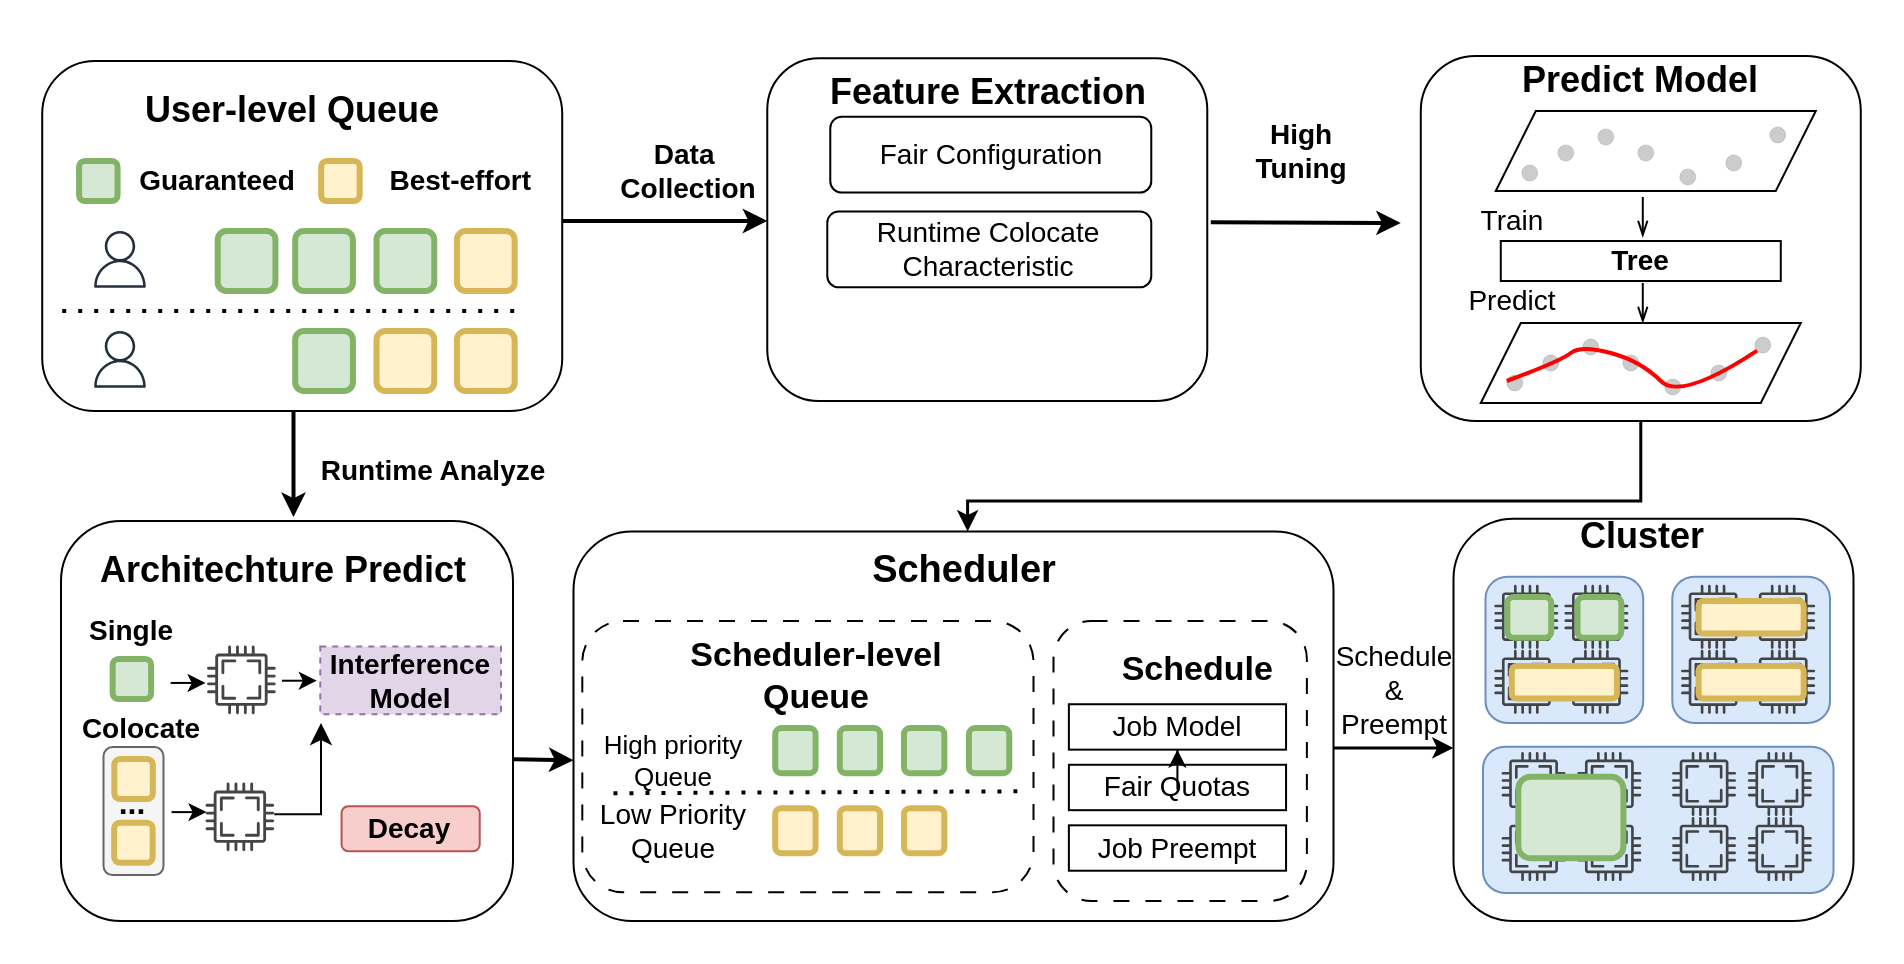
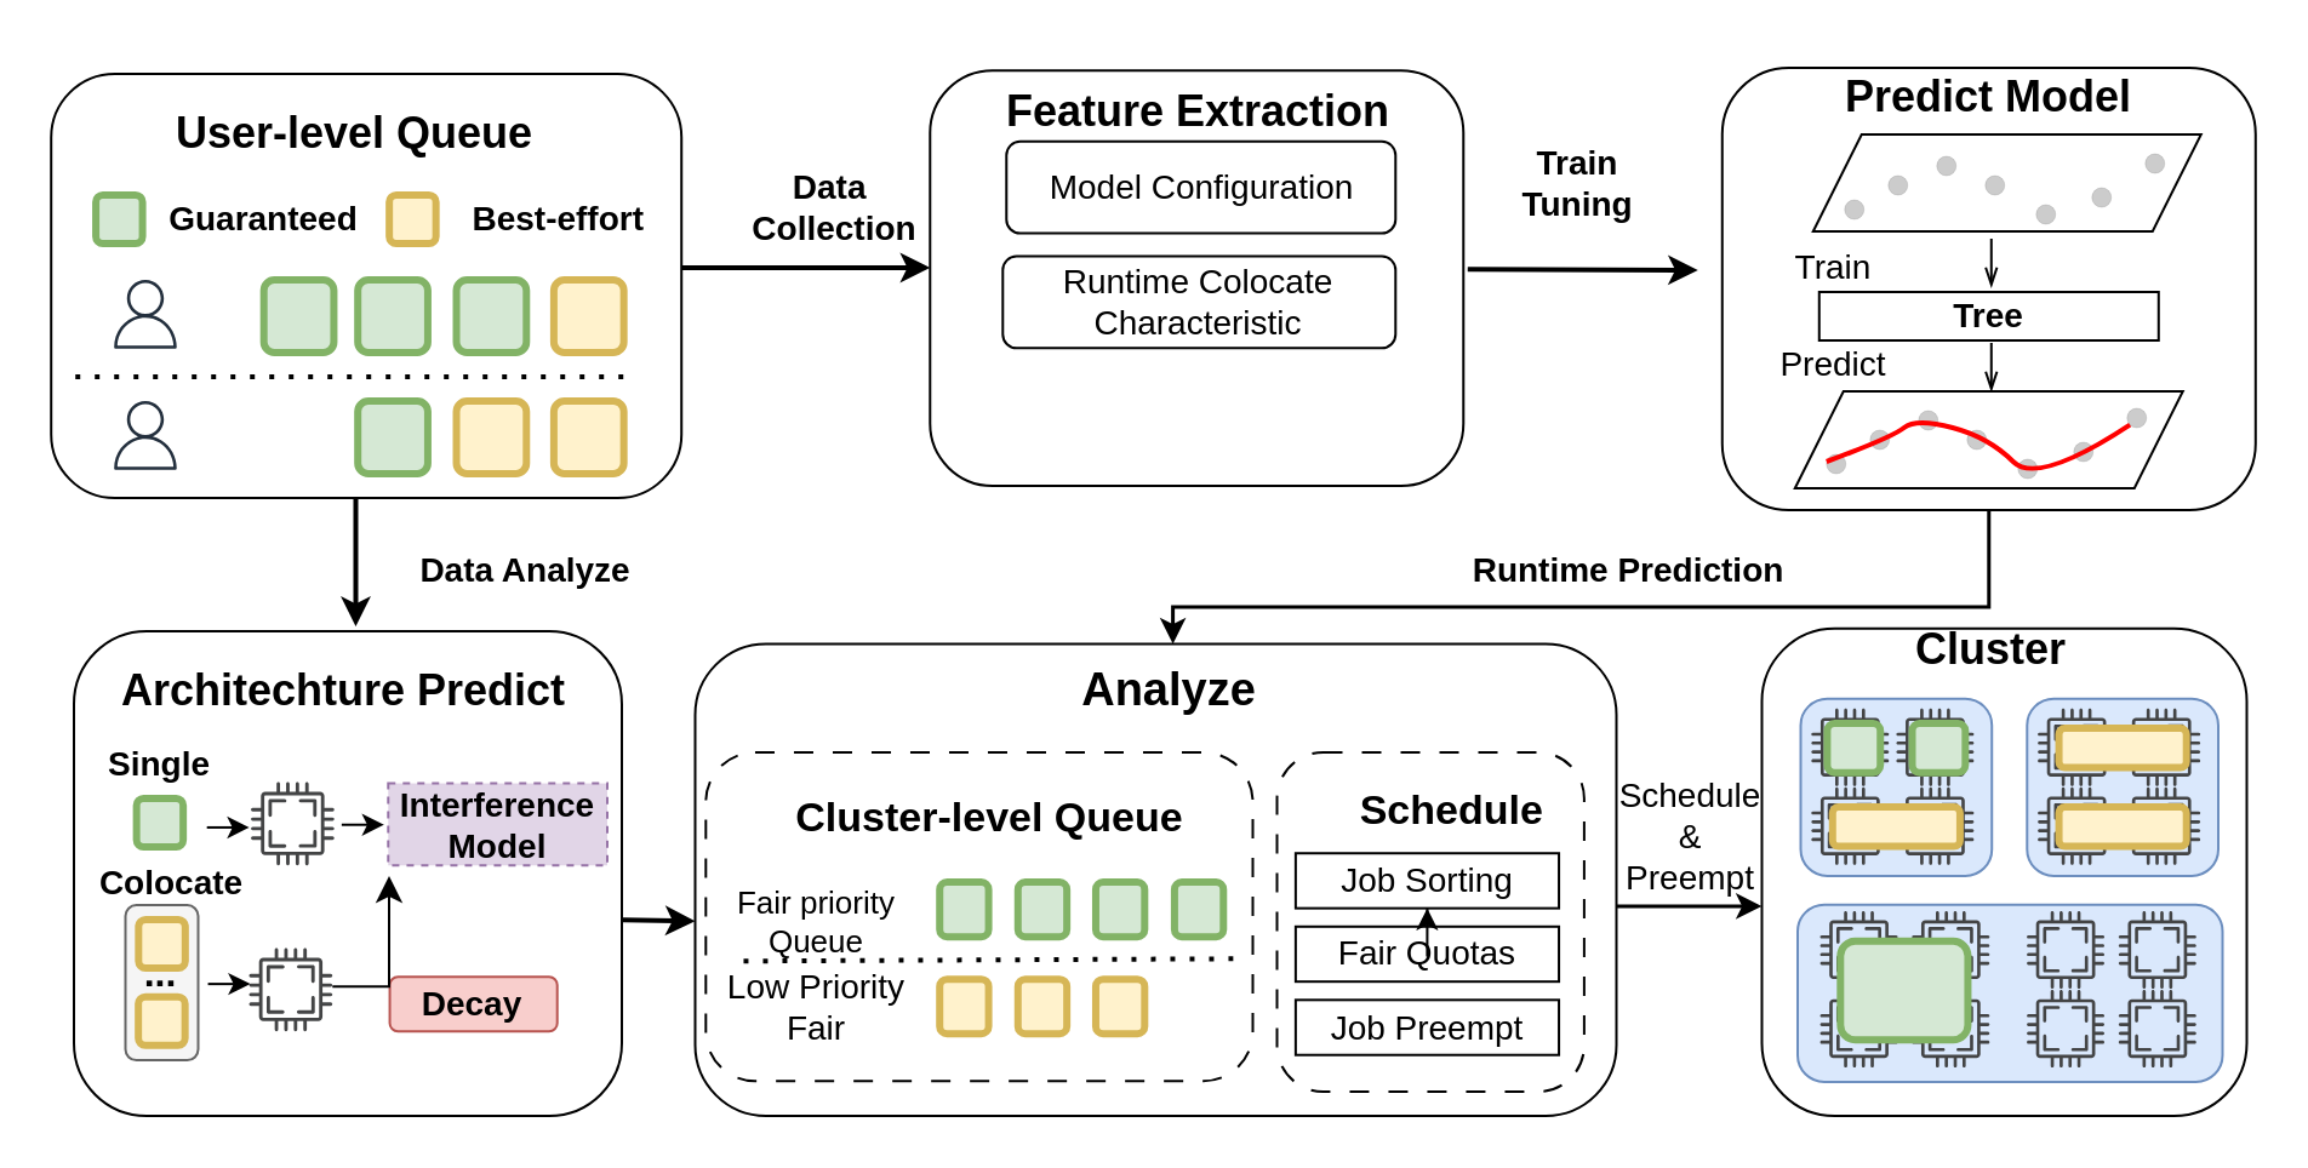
- <mxCell id="9" value="&lt;b&gt;&lt;font style=&quot;font-size: 14px;&quot;&gt;High&lt;/font&gt;&lt;/b&gt;&lt;div&gt;&lt;b&gt;&lt;font style=&quot;font-size: 14px;&quot;&gt;Tuning&lt;/font&gt;&lt;/b&gt;&lt;/div&gt;" style="text;html=1;align=center;verticalAlign=middle;resizable=0;points=[];autosize=1;strokeColor=none;fillColor=none;fontFamily=Helvetica;fontSize=12;fontColor=default;" parent="1" vertex="1"><mxGeometry x="614.89" y="50" width="70" height="50" as="geometry" /></mxCell>
+ <mxCell id="9" value="&lt;b&gt;&lt;font style=&quot;font-size: 14px;&quot;&gt;Train&lt;/font&gt;&lt;/b&gt;&lt;div&gt;&lt;b&gt;&lt;font style=&quot;font-size: 14px;&quot;&gt;Tuning&lt;/font&gt;&lt;/b&gt;&lt;/div&gt;" style="text;html=1;align=center;verticalAlign=middle;resizable=0;points=[];autosize=1;strokeColor=none;fillColor=none;fontFamily=Helvetica;fontSize=12;fontColor=default;" parent="1" vertex="1"><mxGeometry x="614.89" y="50" width="70" height="50" as="geometry" /></mxCell>
- <mxCell id="44" value="&lt;font style=&quot;font-size: 14px;&quot;&gt;Fair Configuration&lt;/font&gt;" style="rounded=1;whiteSpace=wrap;html=1;align=center;verticalAlign=middle;fontFamily=Helvetica;fontSize=12;" parent="43" vertex="1"><mxGeometry x="1.5" width="160.5" height="37.895" as="geometry" /></mxCell>
+ <mxCell id="44" value="&lt;font style=&quot;font-size: 14px;&quot;&gt;Model Configuration&lt;/font&gt;" style="rounded=1;whiteSpace=wrap;html=1;align=center;verticalAlign=middle;fontFamily=Helvetica;fontSize=12;" parent="43" vertex="1"><mxGeometry x="1.5" width="160.5" height="37.895" as="geometry" /></mxCell>
- <mxCell id="10" value="&lt;font style=&quot;font-size: 14px;&quot;&gt;&lt;b&gt;Runtime Analyze&lt;/b&gt;&lt;/font&gt;" style="text;html=1;align=center;verticalAlign=middle;resizable=0;points=[];autosize=1;strokeColor=none;fillColor=none;fontFamily=Helvetica;fontSize=12;fontColor=default;" parent="1" vertex="1"><mxGeometry x="146.25" y="220" width="140" height="30" as="geometry" /></mxCell>
+ <mxCell id="10" value="&lt;font style=&quot;font-size: 14px;&quot;&gt;&lt;b&gt;Data Analyze&lt;/b&gt;&lt;/font&gt;" style="text;html=1;align=center;verticalAlign=middle;resizable=0;points=[];autosize=1;strokeColor=none;fillColor=none;fontFamily=Helvetica;fontSize=12;fontColor=default;" parent="1" vertex="1"><mxGeometry x="146.25" y="220" width="140" height="30" as="geometry" /></mxCell>
+ <mxCell id="14" value="&lt;font style=&quot;font-size: 14px;&quot;&gt;&lt;b&gt;Runtime Prediction&lt;/b&gt;&lt;/font&gt;" style="text;html=1;align=center;verticalAlign=middle;resizable=0;points=[];autosize=1;strokeColor=none;fillColor=none;fontFamily=Helvetica;fontSize=12;fontColor=default;" parent="1" vertex="1"><mxGeometry x="596.25" y="220" width="150" height="30" as="geometry" /></mxCell>
- <mxCell id="12" value="&lt;b style=&quot;&quot;&gt;&lt;font style=&quot;font-size: 19px;&quot;&gt;Scheduler&lt;/font&gt;&lt;/b&gt;" style="rounded=0;whiteSpace=wrap;html=1;strokeColor=none;align=center;verticalAlign=middle;fontFamily=Helvetica;fontSize=12;fontColor=default;fillColor=none;" parent="1" vertex="1"><mxGeometry x="377.14" y="255.25" width="210" height="60" as="geometry" /></mxCell>
+ <mxCell id="12" value="&lt;b style=&quot;&quot;&gt;&lt;font style=&quot;font-size: 19px;&quot;&gt;Analyze&lt;/font&gt;&lt;/b&gt;" style="rounded=0;whiteSpace=wrap;html=1;strokeColor=none;align=center;verticalAlign=middle;fontFamily=Helvetica;fontSize=12;fontColor=default;fillColor=none;" parent="1" vertex="1"><mxGeometry x="377.14" y="255.25" width="210" height="60" as="geometry" /></mxCell>
- <mxCell id="19" value="&lt;b style=&quot;&quot;&gt;&lt;font style=&quot;font-size: 17px;&quot;&gt;Scheduler-level Queue&lt;/font&gt;&lt;/b&gt;" style="rounded=0;whiteSpace=wrap;html=1;strokeColor=none;align=center;verticalAlign=middle;fontFamily=Helvetica;fontSize=12;fontColor=default;fillColor=none;" parent="17" vertex="1"><mxGeometry x="32.286" y="3.087" width="169.5" height="50.467" as="geometry" /></mxCell>
+ <mxCell id="19" value="&lt;b style=&quot;&quot;&gt;&lt;font style=&quot;font-size: 17px;&quot;&gt;Cluster-level Queue&lt;/font&gt;&lt;/b&gt;" style="rounded=0;whiteSpace=wrap;html=1;strokeColor=none;align=center;verticalAlign=middle;fontFamily=Helvetica;fontSize=12;fontColor=default;fillColor=none;" parent="17" vertex="1"><mxGeometry x="32.286" y="3.087" width="169.5" height="50.467" as="geometry" /></mxCell>
- <mxCell id="32" value="&lt;font style=&quot;font-size: 14px;&quot;&gt;Job Model&lt;/font&gt;" style="rounded=0;whiteSpace=wrap;html=1;strokeColor=default;align=center;verticalAlign=middle;fontFamily=Helvetica;fontSize=12;fontColor=default;fillColor=none;" parent="30" vertex="1"><mxGeometry x="-6.308" y="41.622" width="108.588" height="22.703" as="geometry" /></mxCell>
+ <mxCell id="32" value="&lt;font style=&quot;font-size: 14px;&quot;&gt;Job Sorting&lt;/font&gt;" style="rounded=0;whiteSpace=wrap;html=1;strokeColor=default;align=center;verticalAlign=middle;fontFamily=Helvetica;fontSize=12;fontColor=default;fillColor=none;" parent="30" vertex="1"><mxGeometry x="-6.308" y="41.622" width="108.588" height="22.703" as="geometry" /></mxCell>
- <mxCell id="25" value="&lt;font style=&quot;font-size: 13px;&quot;&gt;High priority Queue&lt;/font&gt;" style="text;whiteSpace=wrap;html=1;fontFamily=Helvetica;fontSize=12;fontColor=default;align=center;" parent="17" vertex="1"><mxGeometry x="10.004" y="48.009" width="72.643" height="33.641" as="geometry" /></mxCell>
+ <mxCell id="25" value="&lt;font style=&quot;font-size: 13px;&quot;&gt;Fair priority Queue&lt;/font&gt;" style="text;whiteSpace=wrap;html=1;fontFamily=Helvetica;fontSize=12;fontColor=default;align=center;" parent="17" vertex="1"><mxGeometry x="10.004" y="48.009" width="72.643" height="33.641" as="geometry" /></mxCell>
- <mxCell id="26" value="&lt;font style=&quot;font-size: 14px;&quot;&gt;Low Priority Queue&lt;/font&gt;" style="text;whiteSpace=wrap;html=1;fontFamily=Helvetica;fontSize=12;fontColor=default;align=center;" parent="17" vertex="1"><mxGeometry x="5.969" y="82.48" width="80.714" height="33.641" as="geometry" /></mxCell>
+ <mxCell id="26" value="&lt;font style=&quot;font-size: 14px;&quot;&gt;Low Priority Fair&lt;/font&gt;" style="text;whiteSpace=wrap;html=1;fontFamily=Helvetica;fontSize=12;fontColor=default;align=center;" parent="17" vertex="1"><mxGeometry x="5.969" y="82.48" width="80.714" height="33.641" as="geometry" /></mxCell>
- <mxCell id="131" value="&lt;font style=&quot;font-size: 14px;&quot;&gt;&lt;b&gt;Decay&lt;/b&gt;&lt;/font&gt;" style="rounded=1;whiteSpace=wrap;html=1;fillColor=#f8cecc;strokeColor=#b85450;container=0;" parent="125" vertex="1"><mxGeometry x="140.28" y="102.652" width="69.084" height="22.488" as="geometry" /></mxCell>
+ <mxCell id="131" value="&lt;font style=&quot;font-size: 14px;&quot;&gt;&lt;b&gt;Decay&lt;/b&gt;&lt;/font&gt;" style="rounded=1;whiteSpace=wrap;html=1;fillColor=#f8cecc;strokeColor=#b85450;container=0;" parent="125" vertex="1"><mxGeometry x="130.28" y="102.652" width="69.084" height="22.488" as="geometry" /></mxCell>
